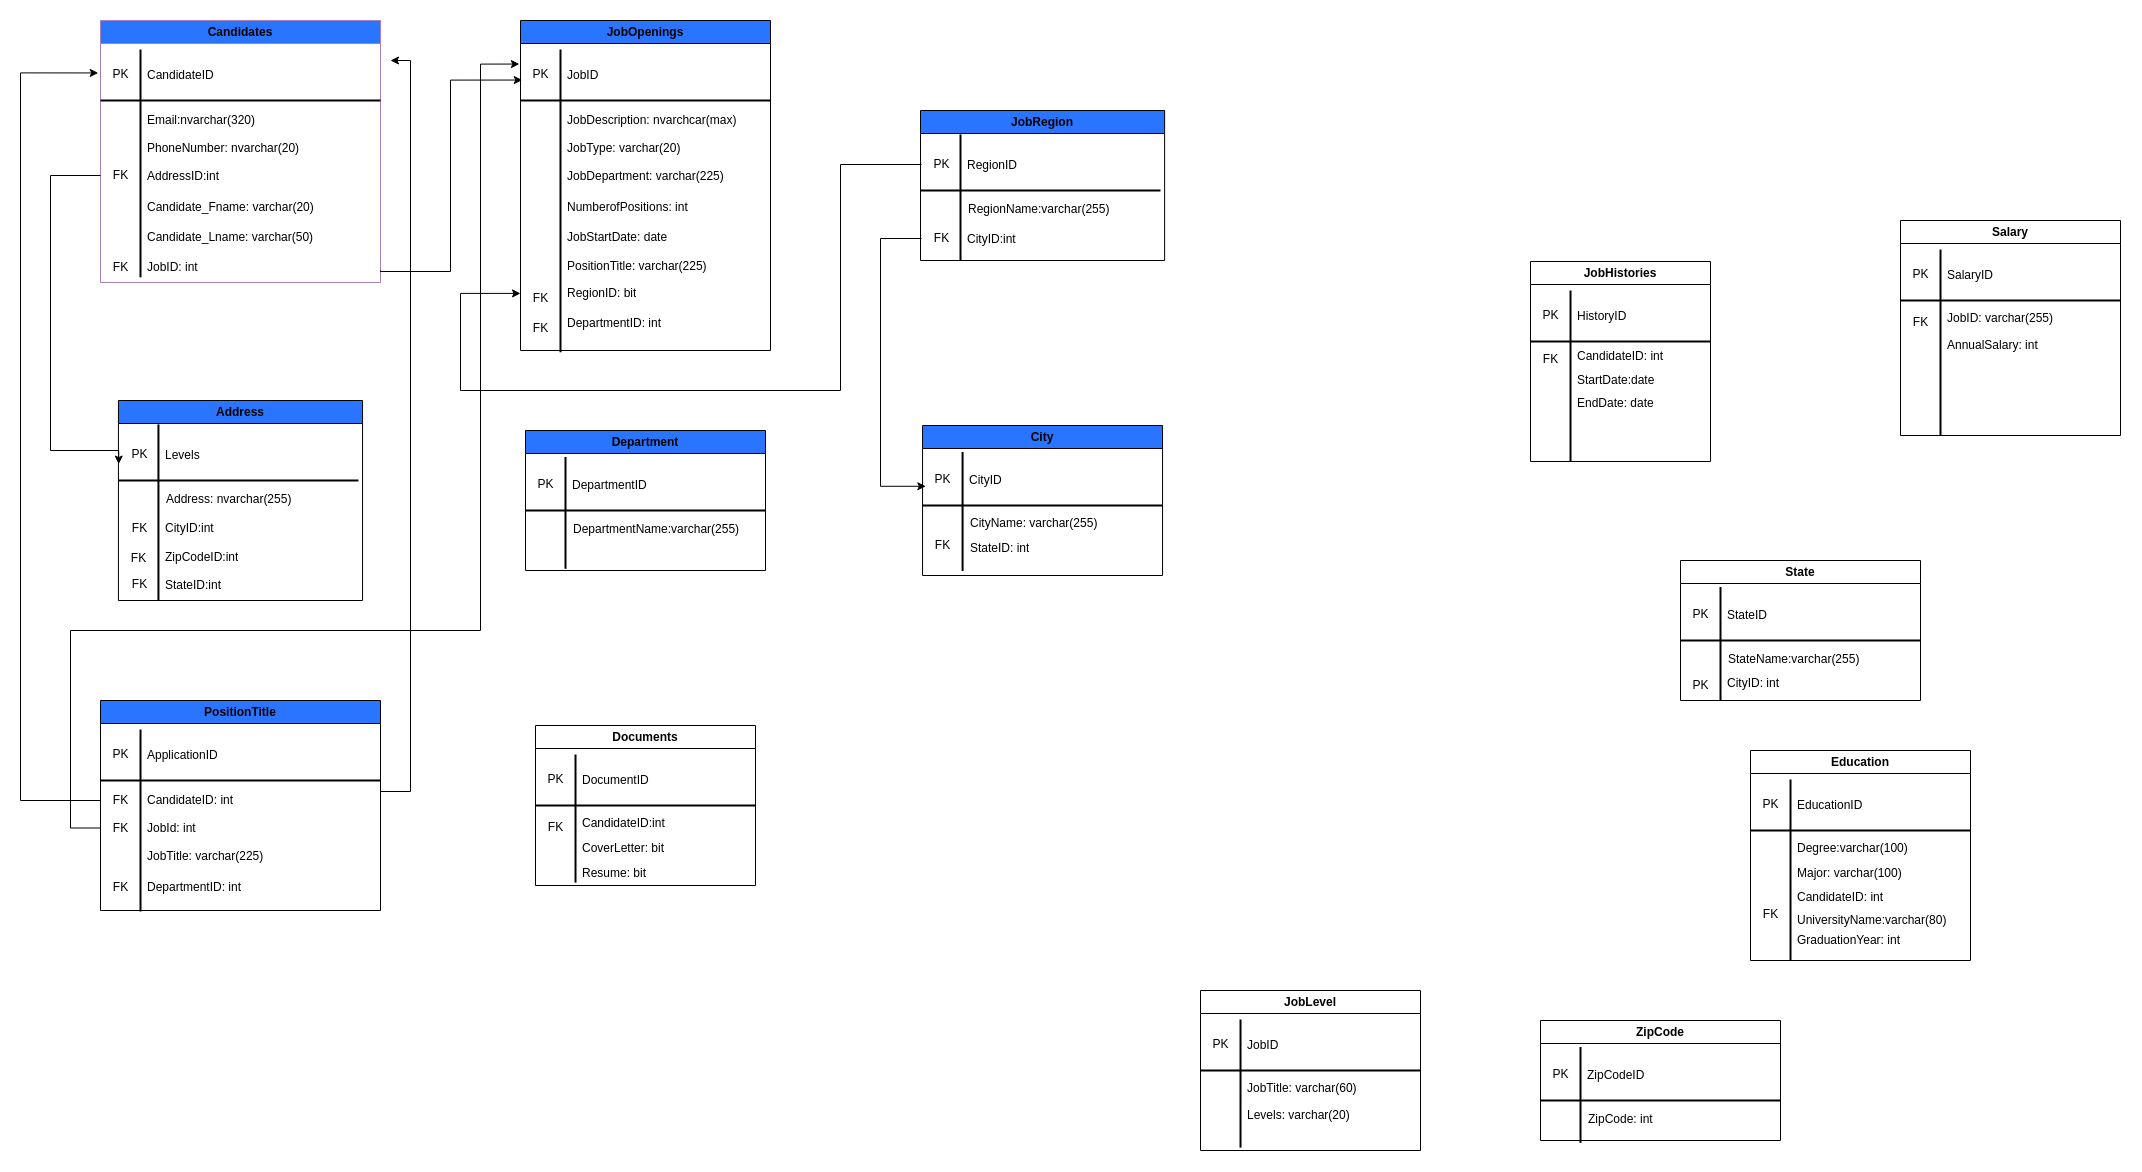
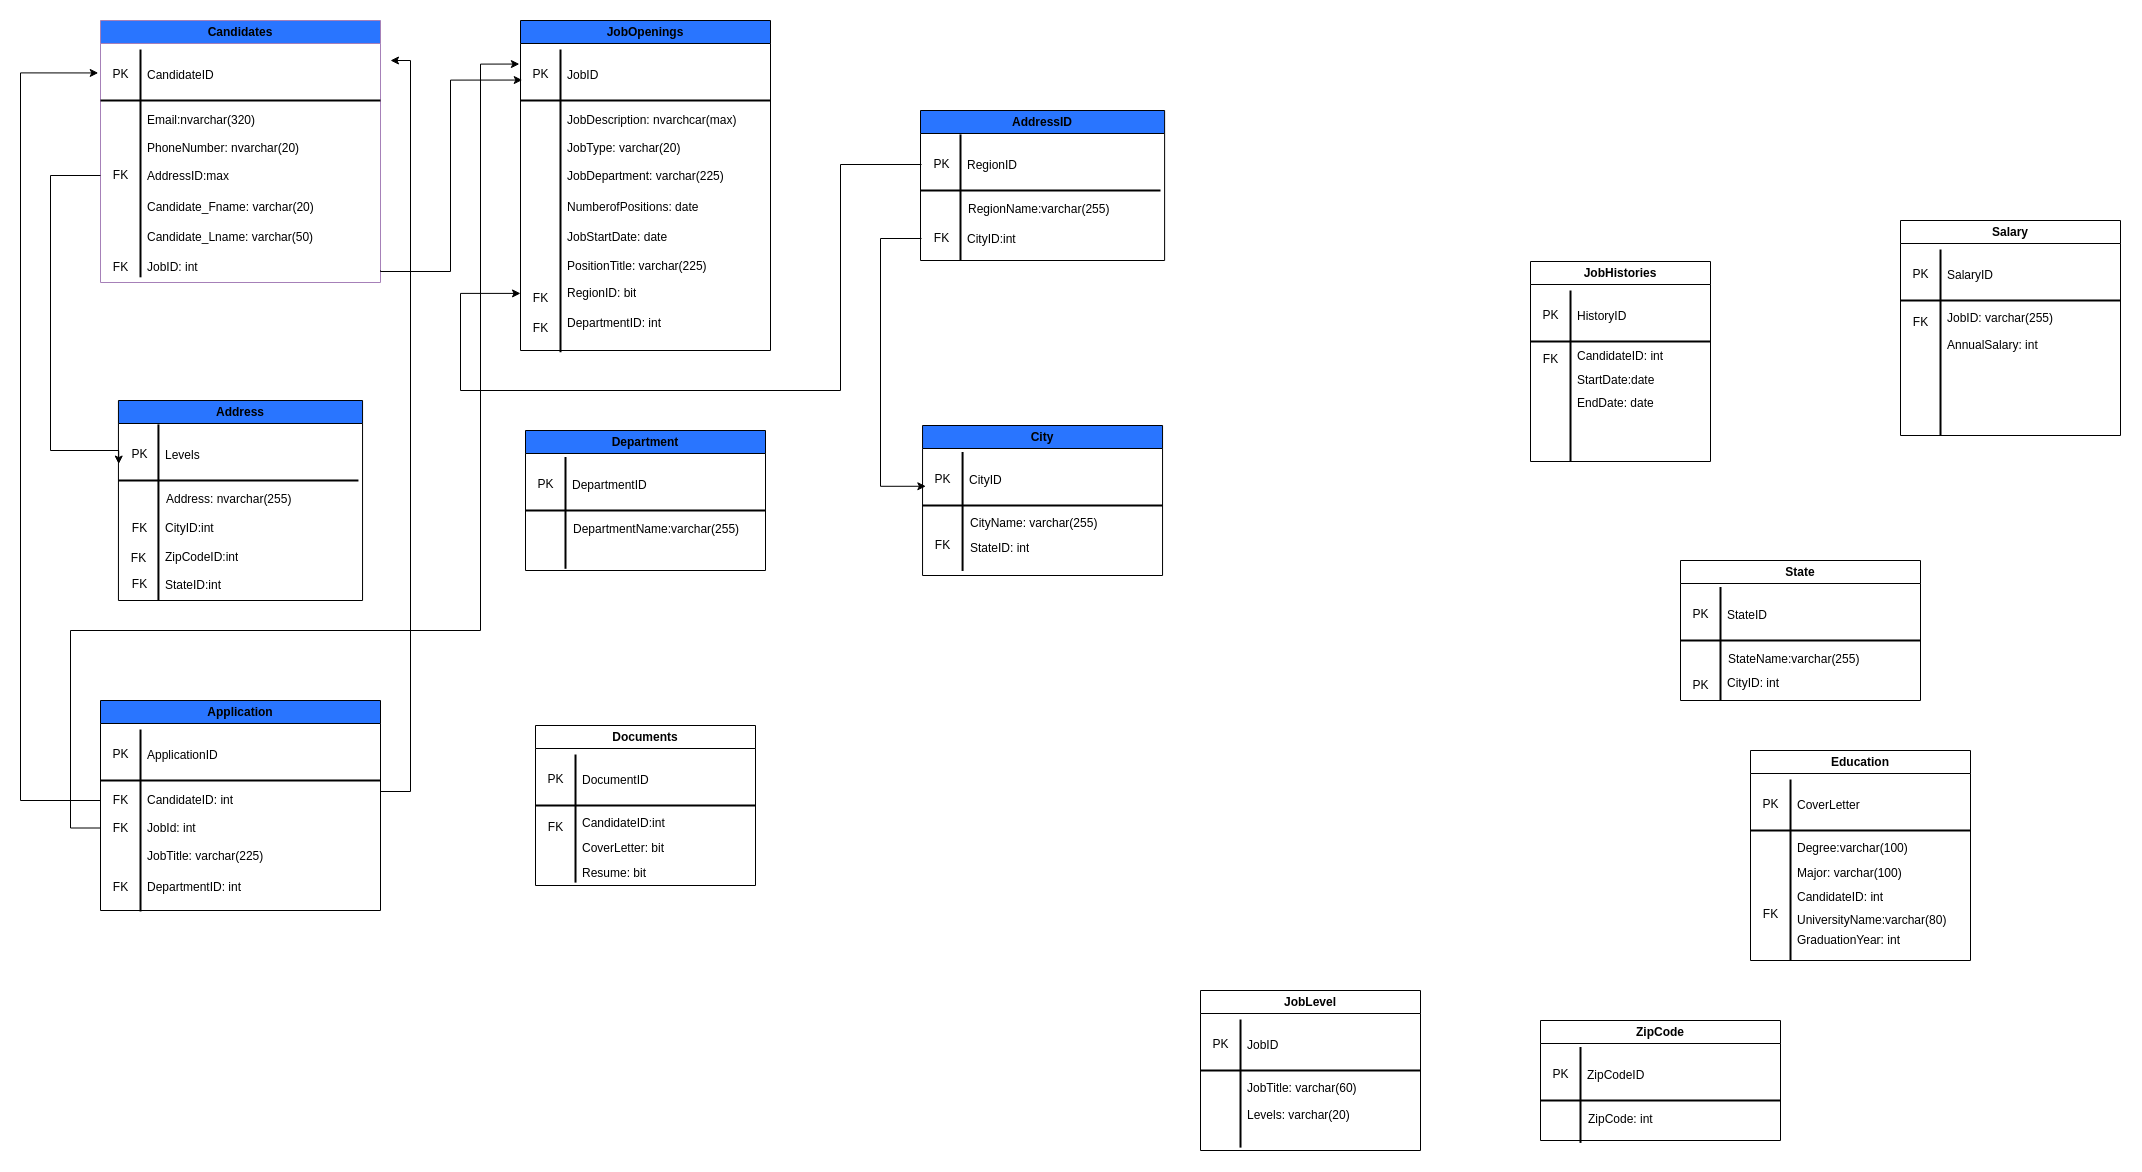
- <mxCell id="99" value="JobRegion" style="swimlane;whiteSpace=wrap;html=1;startSize=23;fillColor=#2975FF;" parent="1" vertex="1"><mxGeometry x="920" y="110" width="244.11" height="150" as="geometry" /></mxCell>
+ <mxCell id="99" value="AddressID" style="swimlane;whiteSpace=wrap;html=1;startSize=23;fillColor=#2975FF;" parent="1" vertex="1"><mxGeometry x="920" y="110" width="244.11" height="150" as="geometry" /></mxCell>
- <mxCell id="148" value="AddressID:int" style="shape=partialRectangle;html=1;whiteSpace=wrap;connectable=0;strokeColor=inherit;overflow=hidden;fillColor=none;top=0;left=0;bottom=0;right=0;pointerEvents=1;fontSize=12;align=left;spacingLeft=5;" vertex="1" parent="147"><mxGeometry width="200" height="29" as="geometry"><mxRectangle width="200" height="29" as="alternateBounds" /></mxGeometry></mxCell>
+ <mxCell id="148" value="AddressID:max" style="shape=partialRectangle;html=1;whiteSpace=wrap;connectable=0;strokeColor=inherit;overflow=hidden;fillColor=none;top=0;left=0;bottom=0;right=0;pointerEvents=1;fontSize=12;align=left;spacingLeft=5;" vertex="1" parent="147"><mxGeometry width="200" height="29" as="geometry"><mxRectangle width="200" height="29" as="alternateBounds" /></mxGeometry></mxCell>
- <mxCell id="17" value="NumberofPositions: int" style="shape=partialRectangle;html=1;whiteSpace=wrap;connectable=0;strokeColor=inherit;overflow=hidden;fillColor=none;top=0;left=0;bottom=0;right=0;pointerEvents=1;fontSize=12;align=left;spacingLeft=5;" vertex="1" parent="2"><mxGeometry x="40" y="170" width="210" height="34" as="geometry"><mxRectangle width="130" height="34" as="alternateBounds" /></mxGeometry></mxCell>
+ <mxCell id="17" value="NumberofPositions: date" style="shape=partialRectangle;html=1;whiteSpace=wrap;connectable=0;strokeColor=inherit;overflow=hidden;fillColor=none;top=0;left=0;bottom=0;right=0;pointerEvents=1;fontSize=12;align=left;spacingLeft=5;" vertex="1" parent="2"><mxGeometry x="40" y="170" width="210" height="34" as="geometry"><mxRectangle width="130" height="34" as="alternateBounds" /></mxGeometry></mxCell>
- <mxCell id="157" value="PositionTitle" style="swimlane;whiteSpace=wrap;html=1;fillColor=#2975FF;" vertex="1" parent="1"><mxGeometry x="100.01" y="700" width="280" height="210" as="geometry" /></mxCell>
+ <mxCell id="157" value="Application" style="swimlane;whiteSpace=wrap;html=1;fillColor=#2975FF;" vertex="1" parent="1"><mxGeometry x="100.01" y="700" width="280" height="210" as="geometry" /></mxCell>
- <mxCell id="56" value="EducationID" style="shape=partialRectangle;html=1;whiteSpace=wrap;connectable=0;strokeColor=inherit;overflow=hidden;fillColor=none;top=0;left=0;bottom=0;right=0;pointerEvents=1;fontSize=12;align=left;spacingLeft=5;" parent="55" vertex="1"><mxGeometry width="100" height="18" as="geometry"><mxRectangle width="100" height="18" as="alternateBounds" /></mxGeometry></mxCell>
+ <mxCell id="56" value="CoverLetter" style="shape=partialRectangle;html=1;whiteSpace=wrap;connectable=0;strokeColor=inherit;overflow=hidden;fillColor=none;top=0;left=0;bottom=0;right=0;pointerEvents=1;fontSize=12;align=left;spacingLeft=5;" parent="55" vertex="1"><mxGeometry width="100" height="18" as="geometry"><mxRectangle width="100" height="18" as="alternateBounds" /></mxGeometry></mxCell>
